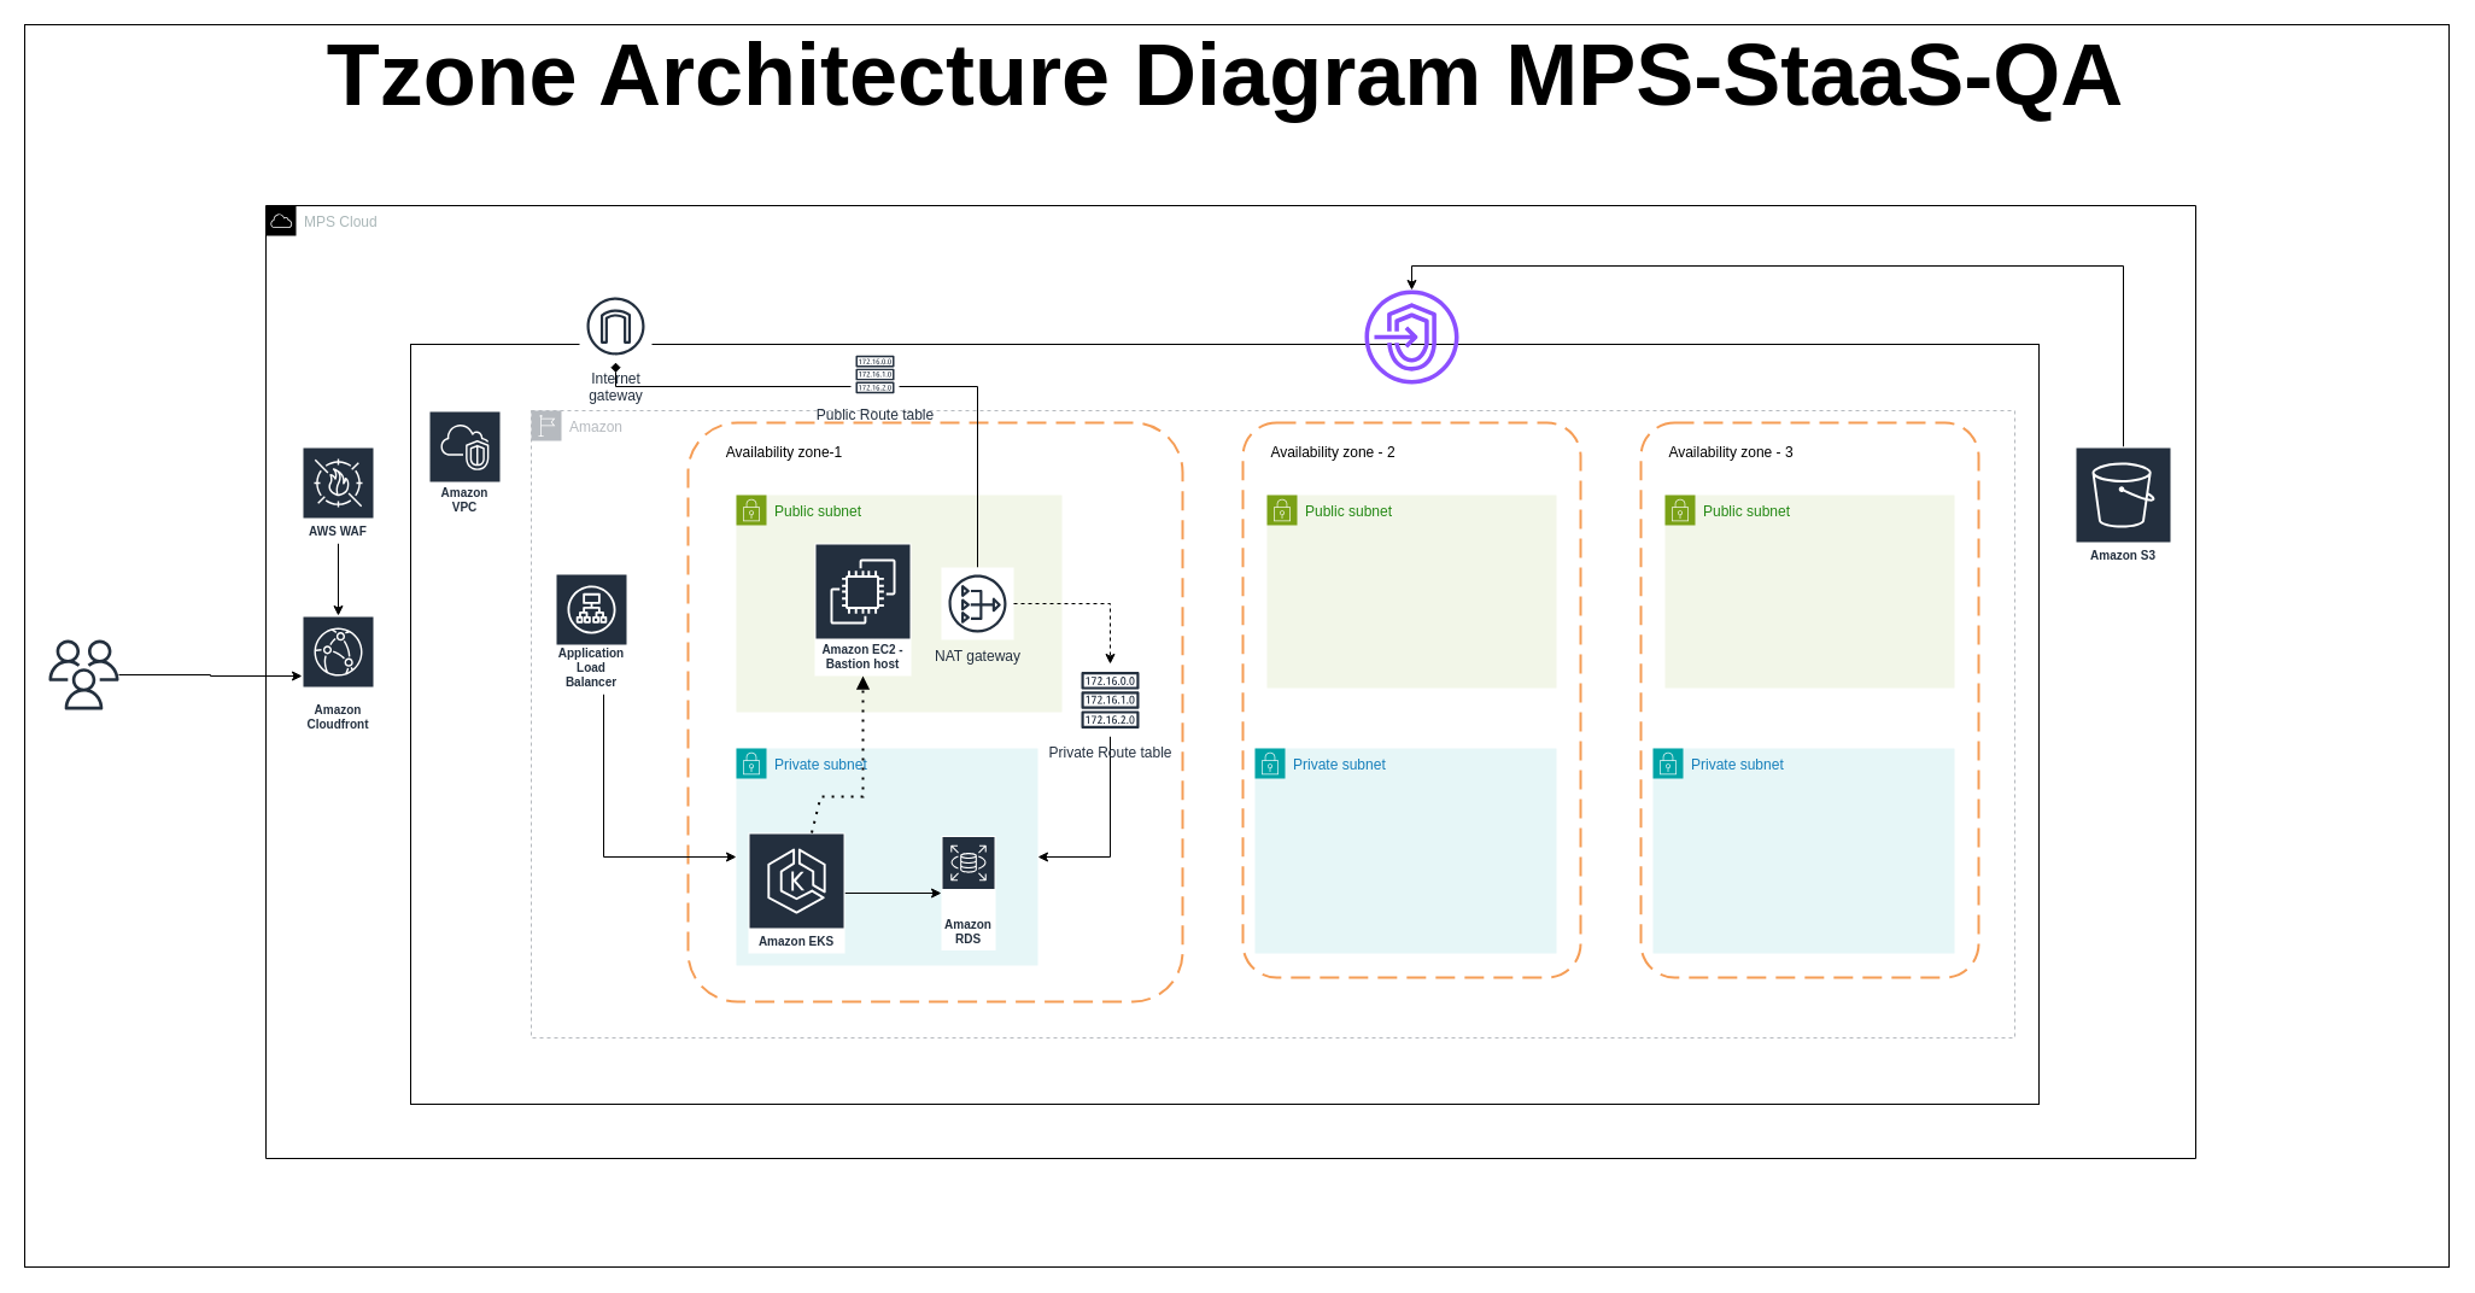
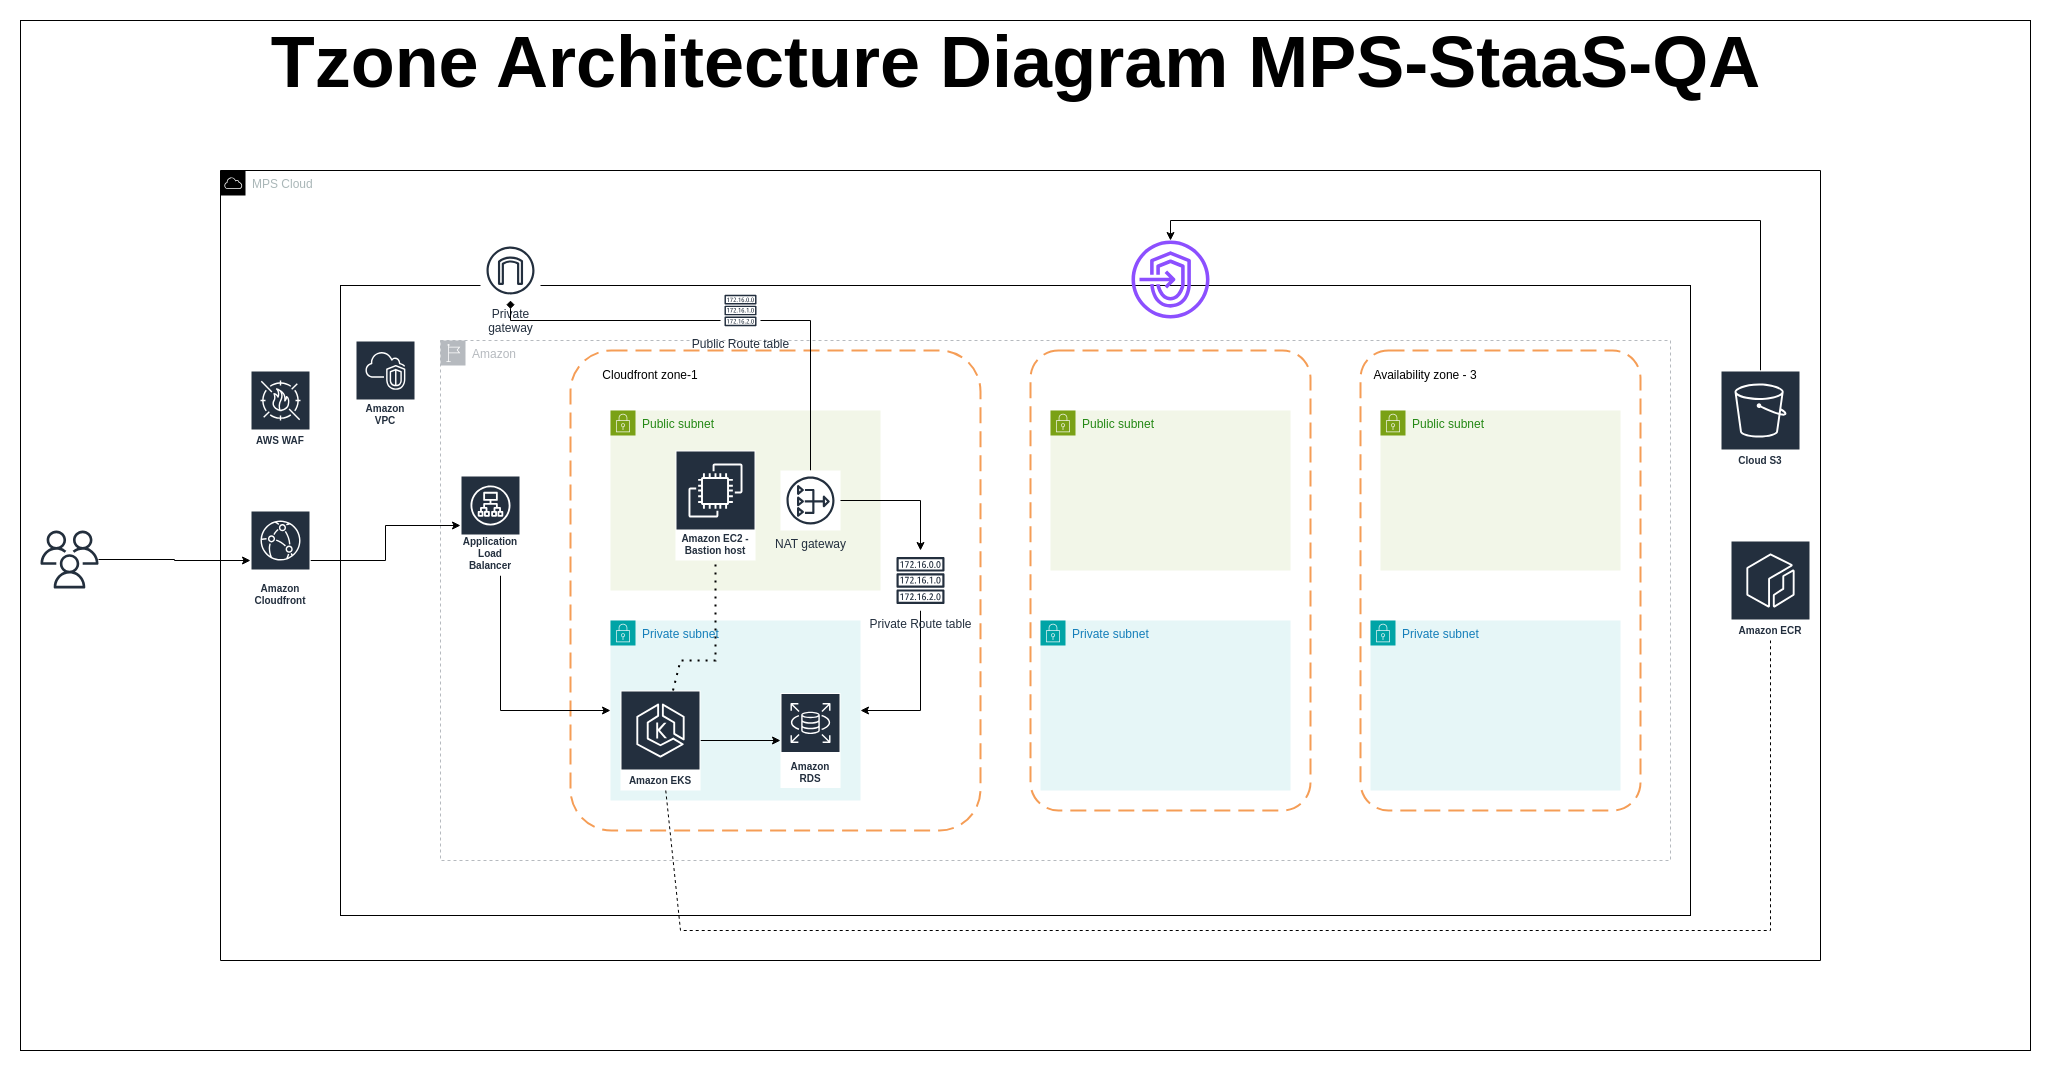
- <mxCell id="42" value="Public Route table" style="sketch=0;outlineConnect=0;fontColor=#232F3E;gradientColor=none;strokeColor=#232F3E;fillColor=#ffffff;dashed=0;verticalLabelPosition=bottom;verticalAlign=top;align=center;html=1;fontSize=12;fontStyle=0;aspect=fixed;shape=mxgraph.aws4.resourceIcon;resIcon=mxgraph.aws4.route_table;" vertex="1" parent="1"><mxGeometry x="705" y="290" width="40" height="40" as="geometry" /></mxCell>
+ <mxCell id="42" value="Public Route table" style="sketch=0;outlineConnect=0;fontColor=#232F3E;gradientColor=none;strokeColor=#232F3E;fillColor=#ffffff;dashed=0;verticalLabelPosition=bottom;verticalAlign=top;align=center;html=1;fontSize=12;fontStyle=0;aspect=fixed;shape=mxgraph.aws4.resourceIcon;resIcon=mxgraph.aws4.route_table;" vertex="1" parent="1"><mxGeometry x="720" y="290" width="40" height="40" as="geometry" /></mxCell>
- <mxCell id="18" value="Internet&#10;gateway" style="sketch=0;outlineConnect=0;fontColor=#232F3E;gradientColor=none;strokeColor=#232F3E;fillColor=#ffffff;dashed=0;verticalLabelPosition=bottom;verticalAlign=top;align=center;html=1;fontSize=12;fontStyle=0;aspect=fixed;shape=mxgraph.aws4.resourceIcon;resIcon=mxgraph.aws4.internet_gateway;" vertex="1" parent="1"><mxGeometry x="480" width="60" height="60" as="geometry" y="240" /></mxCell>
+ <mxCell id="18" value="Private&#10;gateway" style="sketch=0;outlineConnect=0;fontColor=#232F3E;gradientColor=none;strokeColor=#232F3E;fillColor=#ffffff;dashed=0;verticalLabelPosition=bottom;verticalAlign=top;align=center;html=1;fontSize=12;fontStyle=0;aspect=fixed;shape=mxgraph.aws4.resourceIcon;resIcon=mxgraph.aws4.internet_gateway;" vertex="1" parent="1"><mxGeometry x="480" width="60" height="60" as="geometry" y="240" /></mxCell>
- <mxCell id="16" value="Availability zone-1" style="text;html=1;align=center;verticalAlign=middle;whiteSpace=wrap;rounded=0;" vertex="1" parent="1"><mxGeometry x="600" y="360" width="100" height="30" as="geometry" /></mxCell>
+ <mxCell id="16" value="Cloudfront zone-1" style="text;html=1;align=center;verticalAlign=middle;whiteSpace=wrap;rounded=0;" vertex="1" parent="1"><mxGeometry x="600" y="360" width="100" height="30" as="geometry" /></mxCell>
- <mxCell id="17" value="Availability zone - 2" style="text;html=1;align=center;verticalAlign=middle;whiteSpace=wrap;rounded=0;" vertex="1" parent="1"><mxGeometry x="1050" y="360" width="110" height="30" as="geometry" /></mxCell>
- <mxCell id="35" value="Availability zone - 3" style="text;html=1;align=center;verticalAlign=middle;whiteSpace=wrap;rounded=0;" vertex="1" parent="1"><mxGeometry x="1380" y="360" width="110" height="30" as="geometry" /></mxCell>
+ <mxCell id="35" value="Availability zone - 3" style="text;html=1;align=center;verticalAlign=middle;whiteSpace=wrap;rounded=0;" vertex="1" parent="1"><mxGeometry x="1370" y="360" width="110" height="30" as="geometry" /></mxCell>
- <mxCell id="23" value="Amazon S3" style="sketch=0;outlineConnect=0;fontColor=#232F3E;gradientColor=none;strokeColor=#ffffff;fillColor=#232F3E;dashed=0;verticalLabelPosition=middle;verticalAlign=bottom;align=center;html=1;whiteSpace=wrap;fontSize=10;fontStyle=1;spacing=3;shape=mxgraph.aws4.productIcon;prIcon=mxgraph.aws4.s3;" vertex="1" parent="1"><mxGeometry x="1720" y="370" width="80" height="100" as="geometry" /></mxCell>
+ <mxCell id="23" value="Cloud S3" style="sketch=0;outlineConnect=0;fontColor=#232F3E;gradientColor=none;strokeColor=#ffffff;fillColor=#232F3E;dashed=0;verticalLabelPosition=middle;verticalAlign=bottom;align=center;html=1;whiteSpace=wrap;fontSize=10;fontStyle=1;spacing=3;shape=mxgraph.aws4.productIcon;prIcon=mxgraph.aws4.s3;" vertex="1" parent="1"><mxGeometry x="1720" y="370" width="80" height="100" as="geometry" /></mxCell>
- <mxCell id="29" style="edgeStyle=orthogonalEdgeStyle;rounded=0;orthogonalLoop=1;jettySize=auto;html=1;" edge="1" parent="1" source="30" target="8"><mxGeometry relative="1" as="geometry" /></mxCell>
- <mxCell id="41" style="edgeStyle=orthogonalEdgeStyle;rounded=0;orthogonalLoop=1;jettySize=auto;html=1;dashed=1;" edge="1" parent="1" source="40" target="27"><mxGeometry relative="1" as="geometry" /></mxCell>
+ <mxCell id="41" style="edgeStyle=orthogonalEdgeStyle;rounded=0;orthogonalLoop=1;jettySize=auto;html=1;" edge="1" parent="1" source="40" target="27"><mxGeometry relative="1" as="geometry" /></mxCell>
+ <mxCell id="7" style="edgeStyle=orthogonalEdgeStyle;rounded=0;orthogonalLoop=1;jettySize=auto;html=1;" edge="1" parent="1" source="8" target="10"><mxGeometry relative="1" as="geometry" /></mxCell>
- <mxCell id="43" value="" style="endArrow=block;dashed=1;html=1;dashPattern=1 3;strokeWidth=2;rounded=0;" edge="1" parent="1" source="21" target="25"><mxGeometry width="50" height="50" relative="1" as="geometry"><mxPoint x="900" y="680" as="sourcePoint" /><mxPoint x="950" y="630" as="targetPoint" /><Array as="points"><mxPoint x="680" y="660" /><mxPoint x="715" y="660" /><mxPoint x="715" y="630" /></Array></mxGeometry></mxCell>
+ <mxCell id="43" value="" style="endArrow=none;dashed=1;html=1;dashPattern=1 3;strokeWidth=2;rounded=0;" edge="1" parent="1" source="21" target="25"><mxGeometry width="50" height="50" relative="1" as="geometry"><mxPoint x="900" y="680" as="sourcePoint" /><mxPoint x="950" y="630" as="targetPoint" /><Array as="points"><mxPoint x="680" y="660" /><mxPoint x="715" y="660" /><mxPoint x="715" y="630" /></Array></mxGeometry></mxCell>
+ <mxCell id="31" value="Amazon ECR" style="sketch=0;outlineConnect=0;fontColor=#232F3E;gradientColor=none;strokeColor=#ffffff;fillColor=#232F3E;dashed=0;verticalLabelPosition=middle;verticalAlign=bottom;align=center;html=1;whiteSpace=wrap;fontSize=10;fontStyle=1;spacing=3;shape=mxgraph.aws4.productIcon;prIcon=mxgraph.aws4.ecr;" vertex="1" parent="1"><mxGeometry x="1730" y="540" width="80" height="100" as="geometry" /></mxCell>
- <mxCell id="19" value="Amazon RDS" style="sketch=0;outlineConnect=0;fontColor=#232F3E;gradientColor=none;strokeColor=#ffffff;fillColor=#232F3E;dashed=0;verticalLabelPosition=middle;verticalAlign=bottom;align=center;html=1;whiteSpace=wrap;fontSize=10;fontStyle=1;spacing=3;shape=mxgraph.aws4.productIcon;prIcon=mxgraph.aws4.rds;" vertex="1" parent="1"><mxGeometry x="780" y="692.5" width="45" height="95" as="geometry" /></mxCell>
+ <mxCell id="19" value="Amazon RDS" style="sketch=0;outlineConnect=0;fontColor=#232F3E;gradientColor=none;strokeColor=#ffffff;fillColor=#232F3E;dashed=0;verticalLabelPosition=middle;verticalAlign=bottom;align=center;html=1;whiteSpace=wrap;fontSize=10;fontStyle=1;spacing=3;shape=mxgraph.aws4.productIcon;prIcon=mxgraph.aws4.rds;" vertex="1" parent="1"><mxGeometry x="780" y="692.5" width="60" height="95" as="geometry" /></mxCell>
+ <mxCell id="38" value="" style="endArrow=none;dashed=1;html=1;rounded=0;" edge="1" parent="1" source="21" target="31"><mxGeometry width="50" height="50" relative="1" as="geometry"><mxPoint x="900" y="640" as="sourcePoint" /><mxPoint x="950" y="590" as="targetPoint" /><Array as="points"><mxPoint x="680" y="930" /><mxPoint x="1770" y="930" /></Array></mxGeometry></mxCell>
